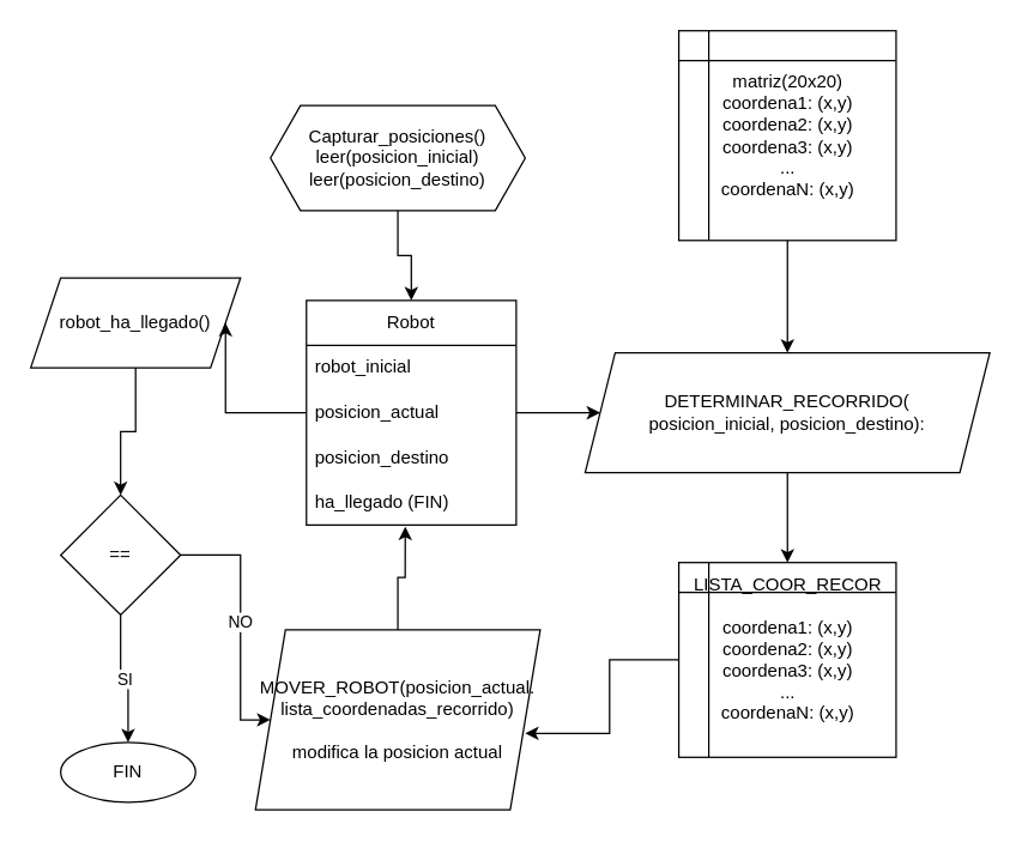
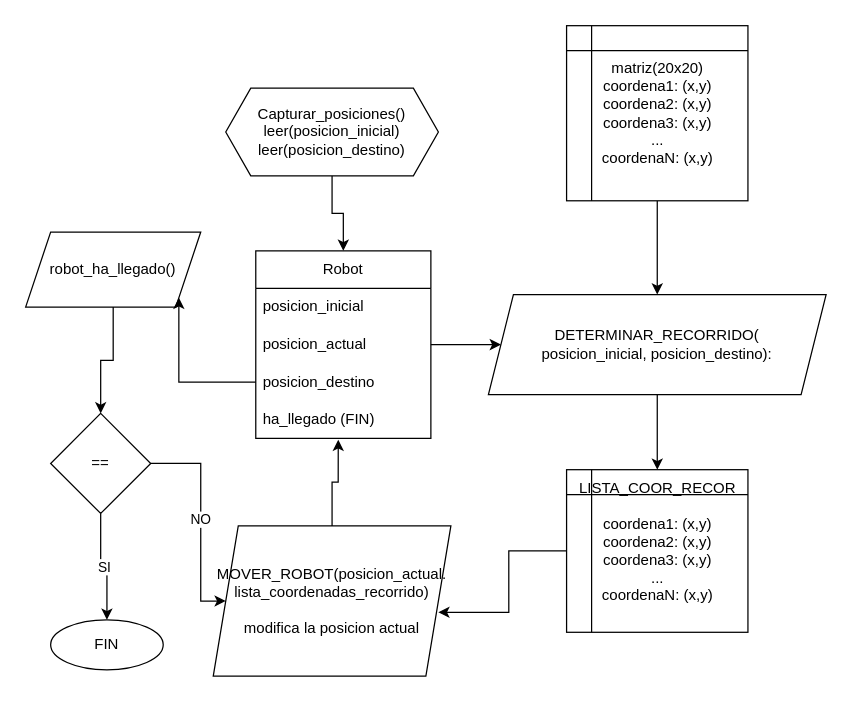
- <mxCell id="3" value="robot_inicial" style="text;strokeColor=none;fillColor=none;align=left;verticalAlign=middle;spacingLeft=4;spacingRight=4;overflow=hidden;points=[[0,0.5],[1,0.5]];portConstraint=eastwest;rotatable=0;whiteSpace=wrap;html=1;" vertex="1" parent="2"><mxGeometry y="30" width="140" height="30" as="geometry" /></mxCell>
+ <mxCell id="3" value="posicion_inicial" style="text;strokeColor=none;fillColor=none;align=left;verticalAlign=middle;spacingLeft=4;spacingRight=4;overflow=hidden;points=[[0,0.5],[1,0.5]];portConstraint=eastwest;rotatable=0;whiteSpace=wrap;html=1;" vertex="1" parent="2"><mxGeometry y="30" width="140" height="30" as="geometry" /></mxCell>
- <mxCell id="19" style="edgeStyle=orthogonalEdgeStyle;rounded=0;orthogonalLoop=1;jettySize=auto;html=1;exitX=0;exitY=0.5;exitDx=0;exitDy=0;entryX=1;entryY=0.5;entryDx=0;entryDy=0;" edge="1" parent="1" source="4" target="18"><mxGeometry relative="1" as="geometry" /></mxCell>
+ <mxCell id="20" style="edgeStyle=orthogonalEdgeStyle;rounded=0;orthogonalLoop=1;jettySize=auto;html=1;entryX=1;entryY=1;entryDx=0;entryDy=0;" edge="1" parent="1" source="5" target="18"><mxGeometry relative="1" as="geometry" /></mxCell>
